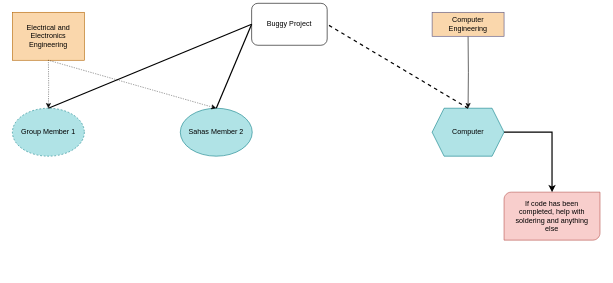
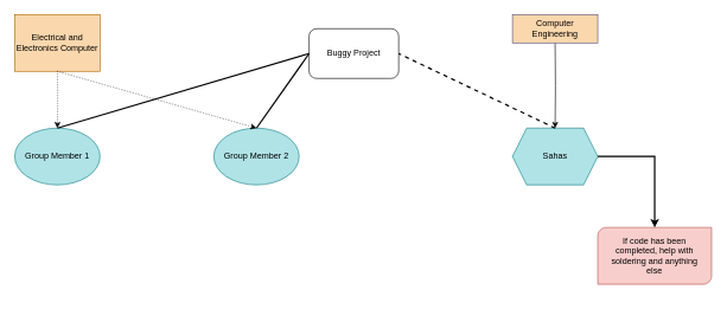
- <mxCell id="2" value="Buggy Project" style="rounded=1;whiteSpace=wrap;html=1;" parent="1" vertex="1"><mxGeometry x="419" y="5" width="126" height="70" as="geometry" /></mxCell>
+ <mxCell id="2" value="Buggy Project" style="rounded=1;whiteSpace=wrap;html=1;" parent="1" vertex="1"><mxGeometry x="434" y="40" width="126" height="70" as="geometry" /></mxCell>
- <mxCell id="15" value="Electrical and Electronics Engineering" style="rounded=0;whiteSpace=wrap;html=1;fillColor=#fad7ac;strokeColor=#b46504;" parent="1" vertex="1"><mxGeometry x="20" y="20" width="120" height="80" as="geometry" /></mxCell>
+ <mxCell id="15" value="Electrical and Electronics Computer" style="rounded=0;whiteSpace=wrap;html=1;fillColor=#fad7ac;strokeColor=#b46504;" parent="1" vertex="1"><mxGeometry x="20" y="20" width="120" height="80" as="geometry" /></mxCell>
- <mxCell id="3" value="Group Member 1" style="ellipse;whiteSpace=wrap;html=1;fillColor=#b0e3e6;strokeColor=#0e8088;dashed=1;" parent="1" vertex="1"><mxGeometry x="20" y="180" width="120" height="80" as="geometry" /></mxCell>
+ <mxCell id="3" value="Group Member 1" style="ellipse;whiteSpace=wrap;html=1;fillColor=#b0e3e6;strokeColor=#0e8088;" parent="1" vertex="1"><mxGeometry x="20" y="180" width="120" height="80" as="geometry" /></mxCell>
- <mxCell id="4" value="Sahas Member 2" style="ellipse;whiteSpace=wrap;html=1;fillColor=#b0e3e6;strokeColor=#0e8088;" parent="1" vertex="1"><mxGeometry x="300" y="180" width="120" height="80" as="geometry" /></mxCell>
+ <mxCell id="4" value="Group Member 2" style="ellipse;whiteSpace=wrap;html=1;fillColor=#b0e3e6;strokeColor=#0e8088;" parent="1" vertex="1"><mxGeometry x="300" y="180" width="120" height="80" as="geometry" /></mxCell>
- <mxCell id="5" value="Computer" style="shape=hexagon;perimeter=hexagonPerimeter2;whiteSpace=wrap;html=1;fixedSize=1;fillColor=#b0e3e6;strokeColor=#0e8088;" parent="1" vertex="1"><mxGeometry x="720" y="180" width="120" height="80" as="geometry" /></mxCell>
+ <mxCell id="5" value="Sahas" style="shape=hexagon;perimeter=hexagonPerimeter2;whiteSpace=wrap;html=1;fixedSize=1;fillColor=#b0e3e6;strokeColor=#0e8088;" parent="1" vertex="1"><mxGeometry x="720" y="180" width="120" height="80" as="geometry" /></mxCell>
